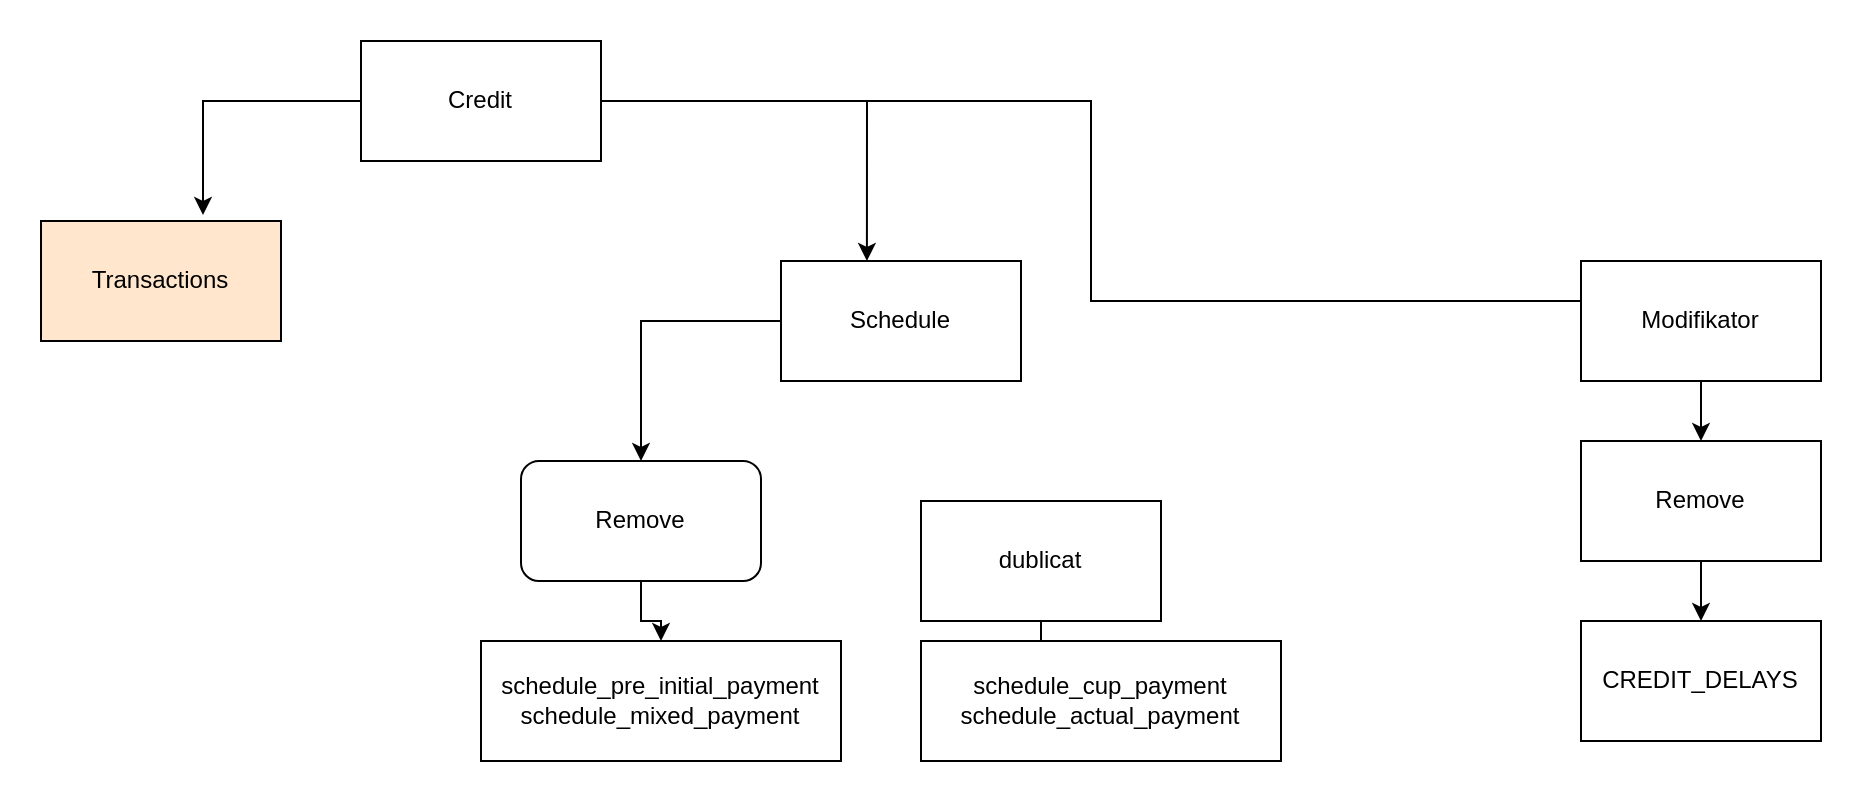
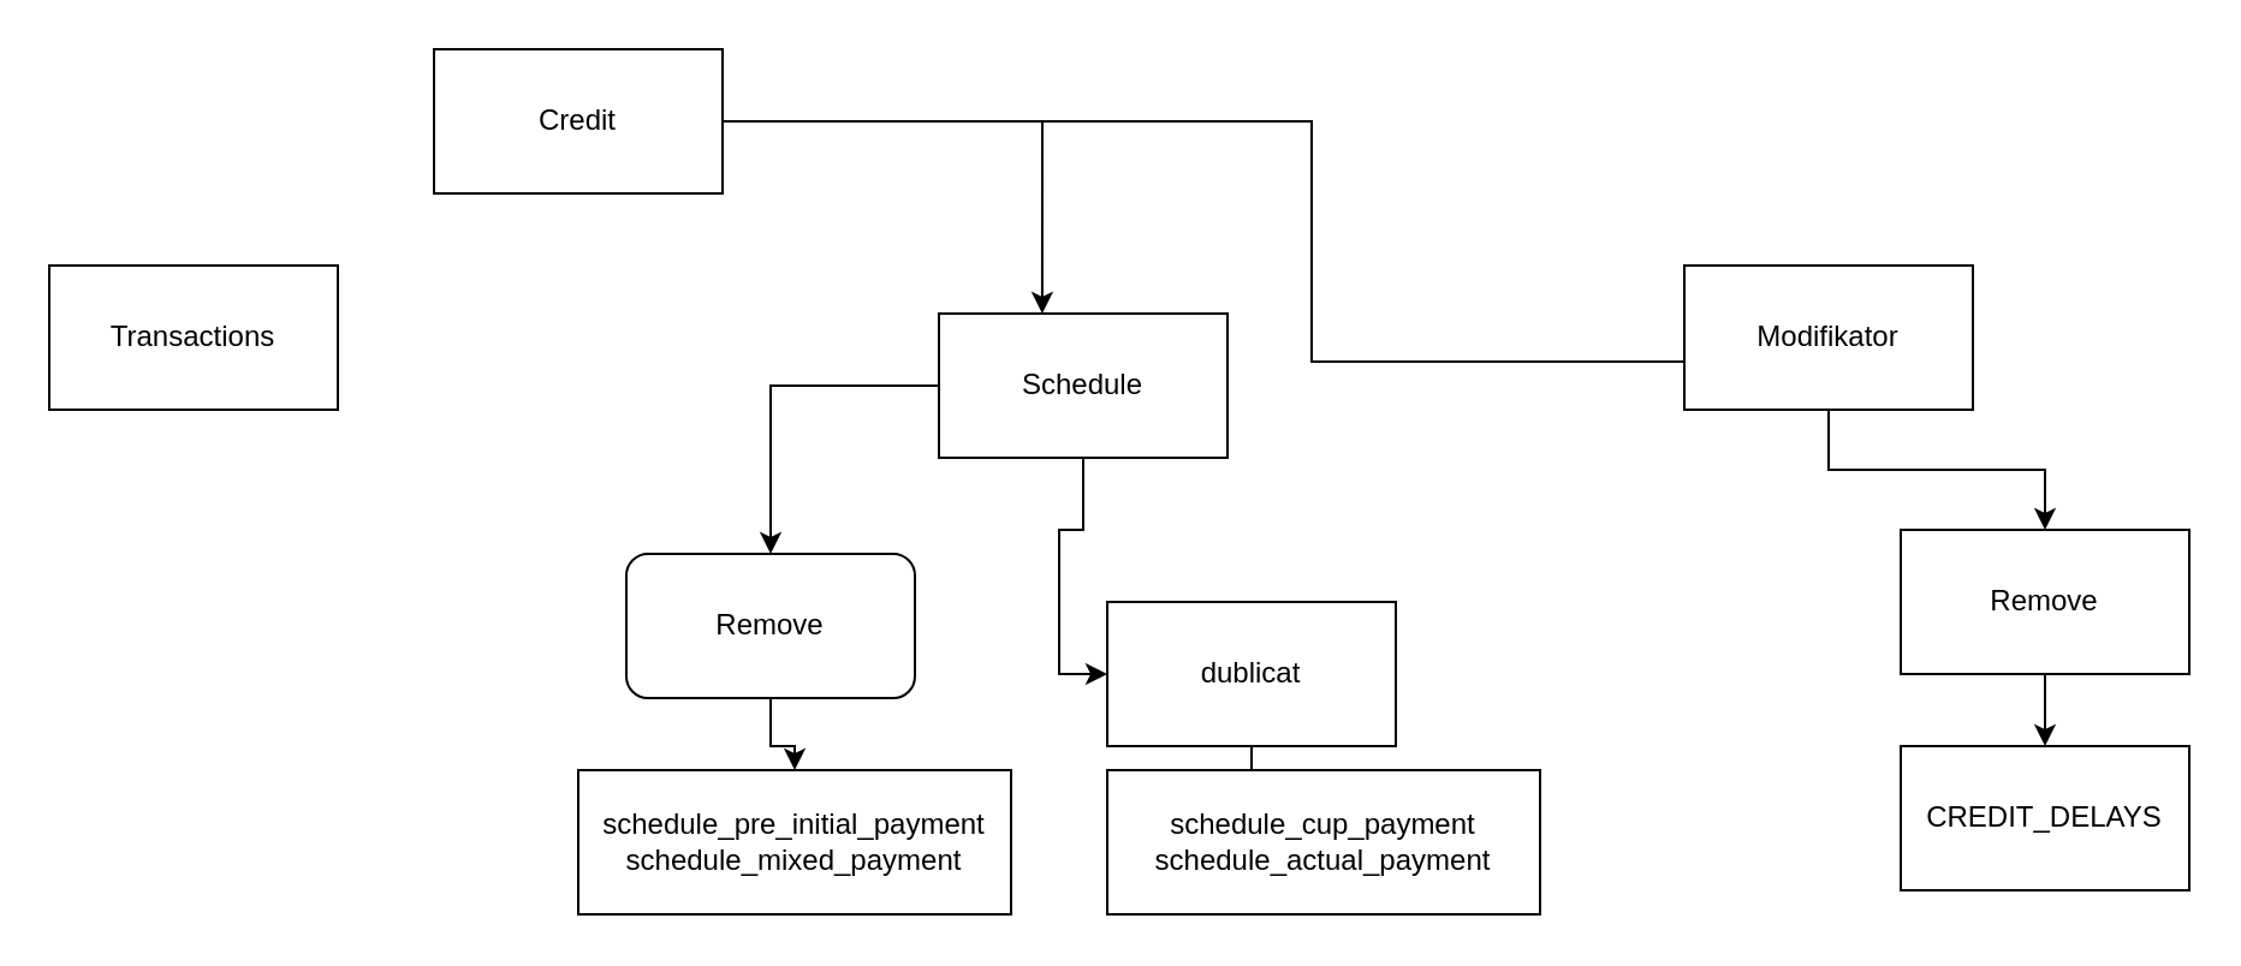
- <mxCell id="3" style="edgeStyle=orthogonalEdgeStyle;rounded=0;orthogonalLoop=1;jettySize=auto;html=1;entryX=0.675;entryY=-0.05;entryDx=0;entryDy=0;entryPerimeter=0;" edge="1" parent="1" source="4" target="5"><mxGeometry relative="1" as="geometry" /></mxCell>
- <mxCell id="5" value="Transactions" style="rounded=0;whiteSpace=wrap;html=1;fillColor=#ffe6cc;" vertex="1" parent="1"><mxGeometry x="20" y="110" width="120" height="60" as="geometry" /></mxCell>
+ <mxCell id="5" value="Transactions" style="rounded=0;whiteSpace=wrap;html=1;" vertex="1" parent="1"><mxGeometry x="20" y="110" width="120" height="60" as="geometry" /></mxCell>
- <mxCell id="17" value="Modifikator" style="rounded=0;whiteSpace=wrap;html=1;" vertex="1" parent="1"><mxGeometry x="790" y="130" width="120" height="60" as="geometry" /></mxCell>
+ <mxCell id="17" value="Modifikator" style="rounded=0;whiteSpace=wrap;html=1;" vertex="1" parent="1"><mxGeometry x="700" y="110" width="120" height="60" as="geometry" /></mxCell>
+ <mxCell id="7" style="edgeStyle=orthogonalEdgeStyle;rounded=0;orthogonalLoop=1;jettySize=auto;html=1;entryX=0;entryY=0.5;entryDx=0;entryDy=0;" edge="1" parent="1" source="8" target="13"><mxGeometry relative="1" as="geometry" /></mxCell>
